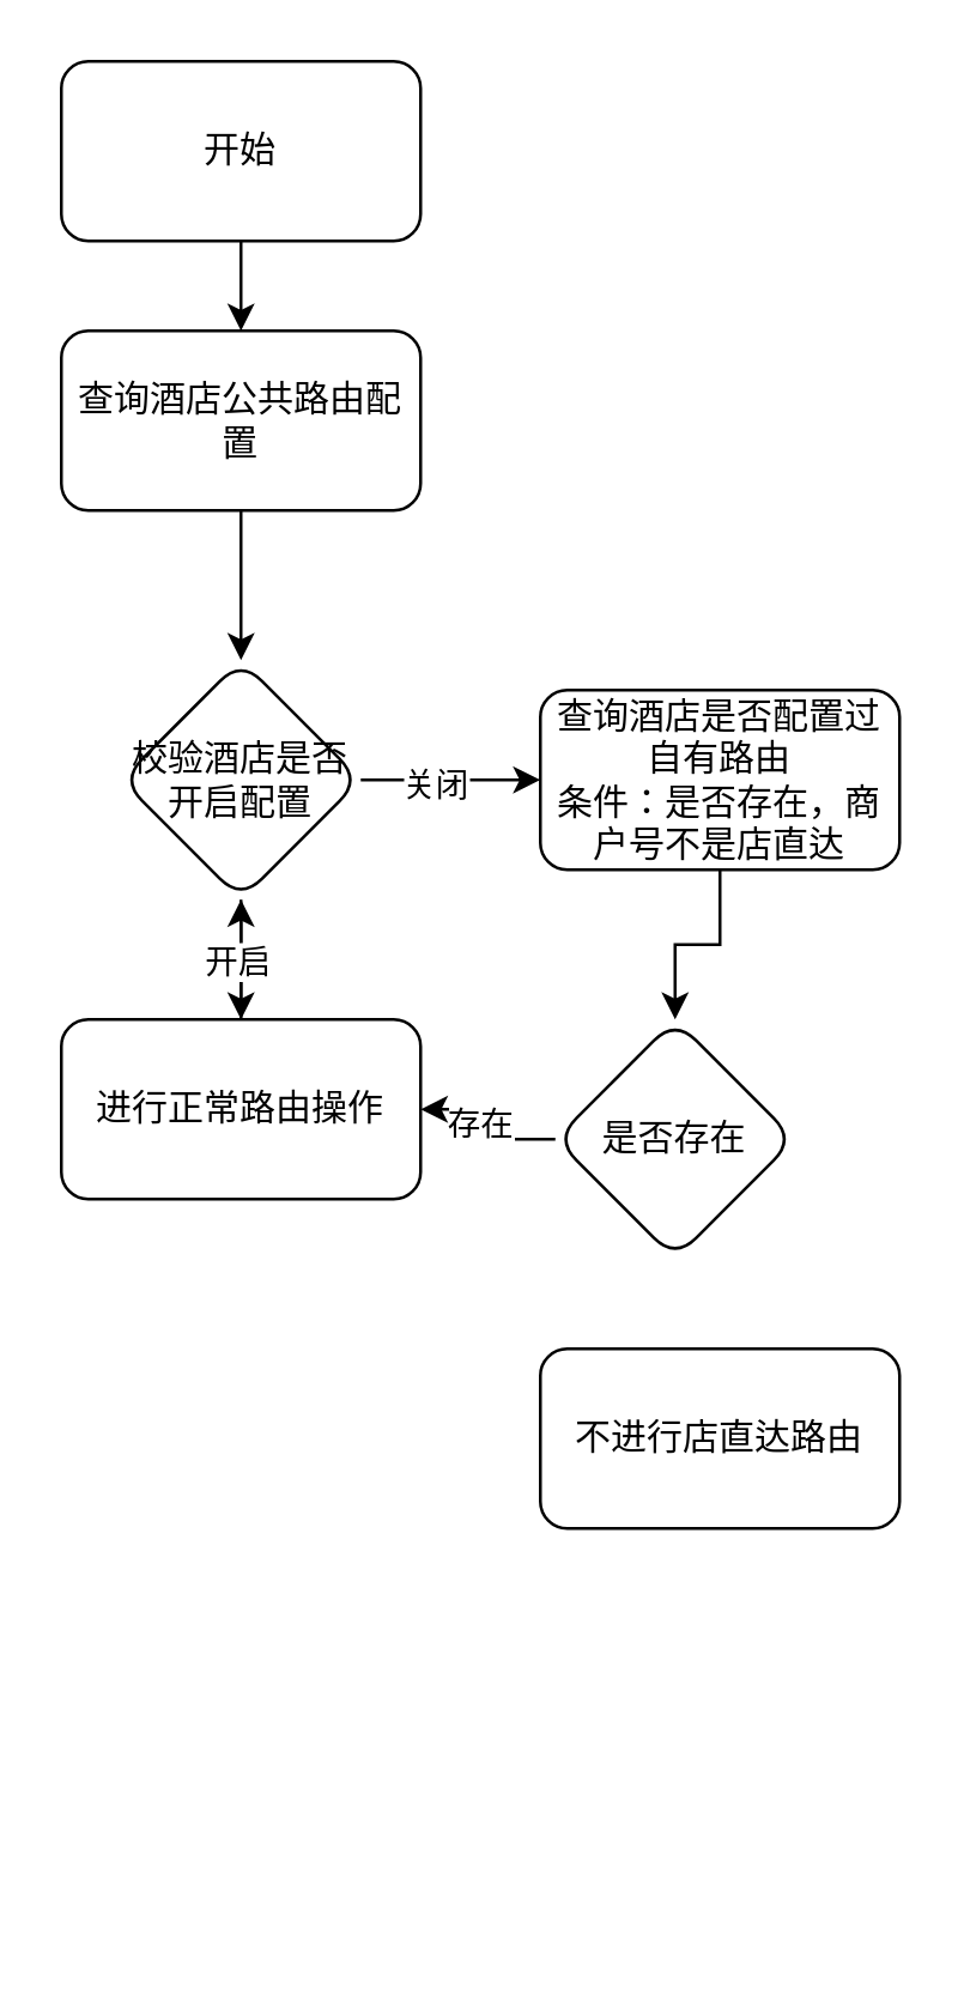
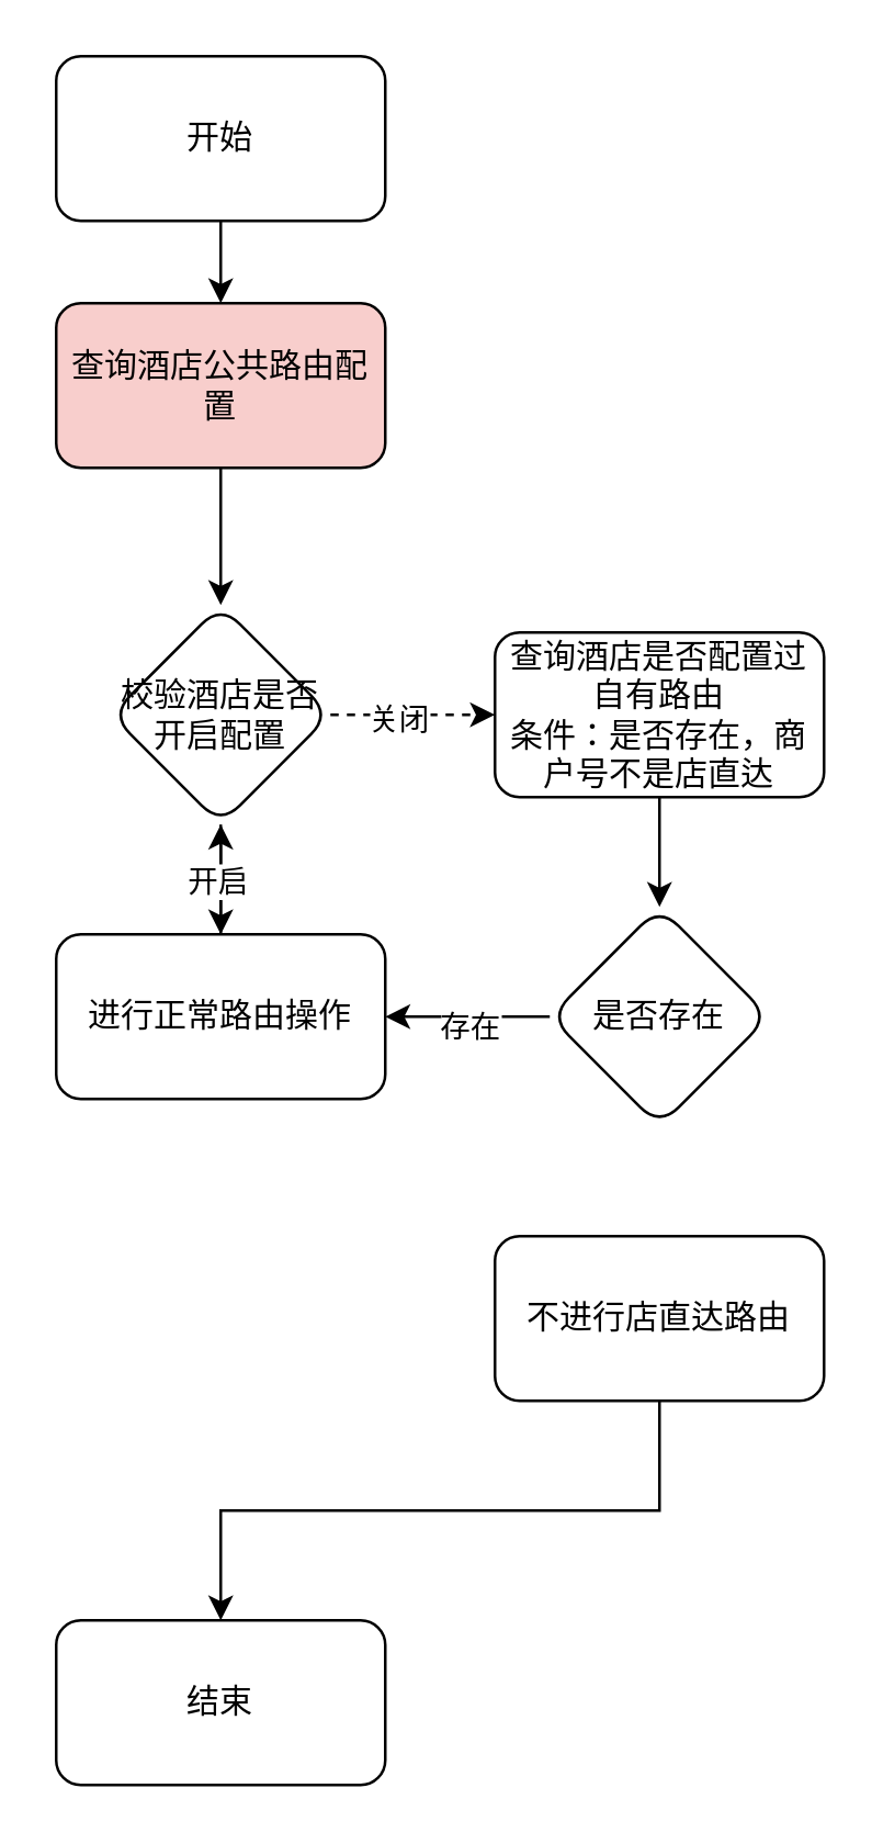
- <mxCell id="12" value="查询酒店公共路由配置" style="rounded=1;whiteSpace=wrap;html=1;" vertex="1" parent="1"><mxGeometry x="20" y="110" width="120" height="60" as="geometry" /></mxCell>
+ <mxCell id="12" value="查询酒店公共路由配置" style="rounded=1;whiteSpace=wrap;html=1;fillColor=#f8cecc;" vertex="1" parent="1"><mxGeometry x="20" y="110" width="120" height="60" as="geometry" /></mxCell>
- <mxCell id="6" value="" style="edgeStyle=orthogonalEdgeStyle;rounded=0;orthogonalLoop=1;jettySize=auto;html=1;" edge="1" parent="1" source="8" target="14"><mxGeometry relative="1" as="geometry" /></mxCell>
+ <mxCell id="6" value="" style="edgeStyle=orthogonalEdgeStyle;rounded=0;orthogonalLoop=1;jettySize=auto;html=1;dashed=1;" edge="1" parent="1" source="8" target="14"><mxGeometry relative="1" as="geometry" /></mxCell>
- <mxCell id="17" value="是否存在" style="rhombus;whiteSpace=wrap;html=1;rounded=1;" vertex="1" parent="1"><mxGeometry x="185" y="340" width="80" height="80" as="geometry" /></mxCell>
+ <mxCell id="17" value="是否存在" style="rhombus;whiteSpace=wrap;html=1;rounded=1;" vertex="1" parent="1"><mxGeometry x="200" y="330" width="80" height="80" as="geometry" /></mxCell>
+ <mxCell id="18" style="edgeStyle=orthogonalEdgeStyle;rounded=0;orthogonalLoop=1;jettySize=auto;html=1;exitX=0.5;exitY=1;exitDx=0;exitDy=0;entryX=0.5;entryY=0;entryDx=0;entryDy=0;" edge="1" parent="1" source="19" target="20"><mxGeometry relative="1" as="geometry" /></mxCell>
+ <mxCell id="20" value="结束" style="whiteSpace=wrap;html=1;rounded=1;" vertex="1" parent="1"><mxGeometry x="20" y="590" width="120" height="60" as="geometry" /></mxCell>
